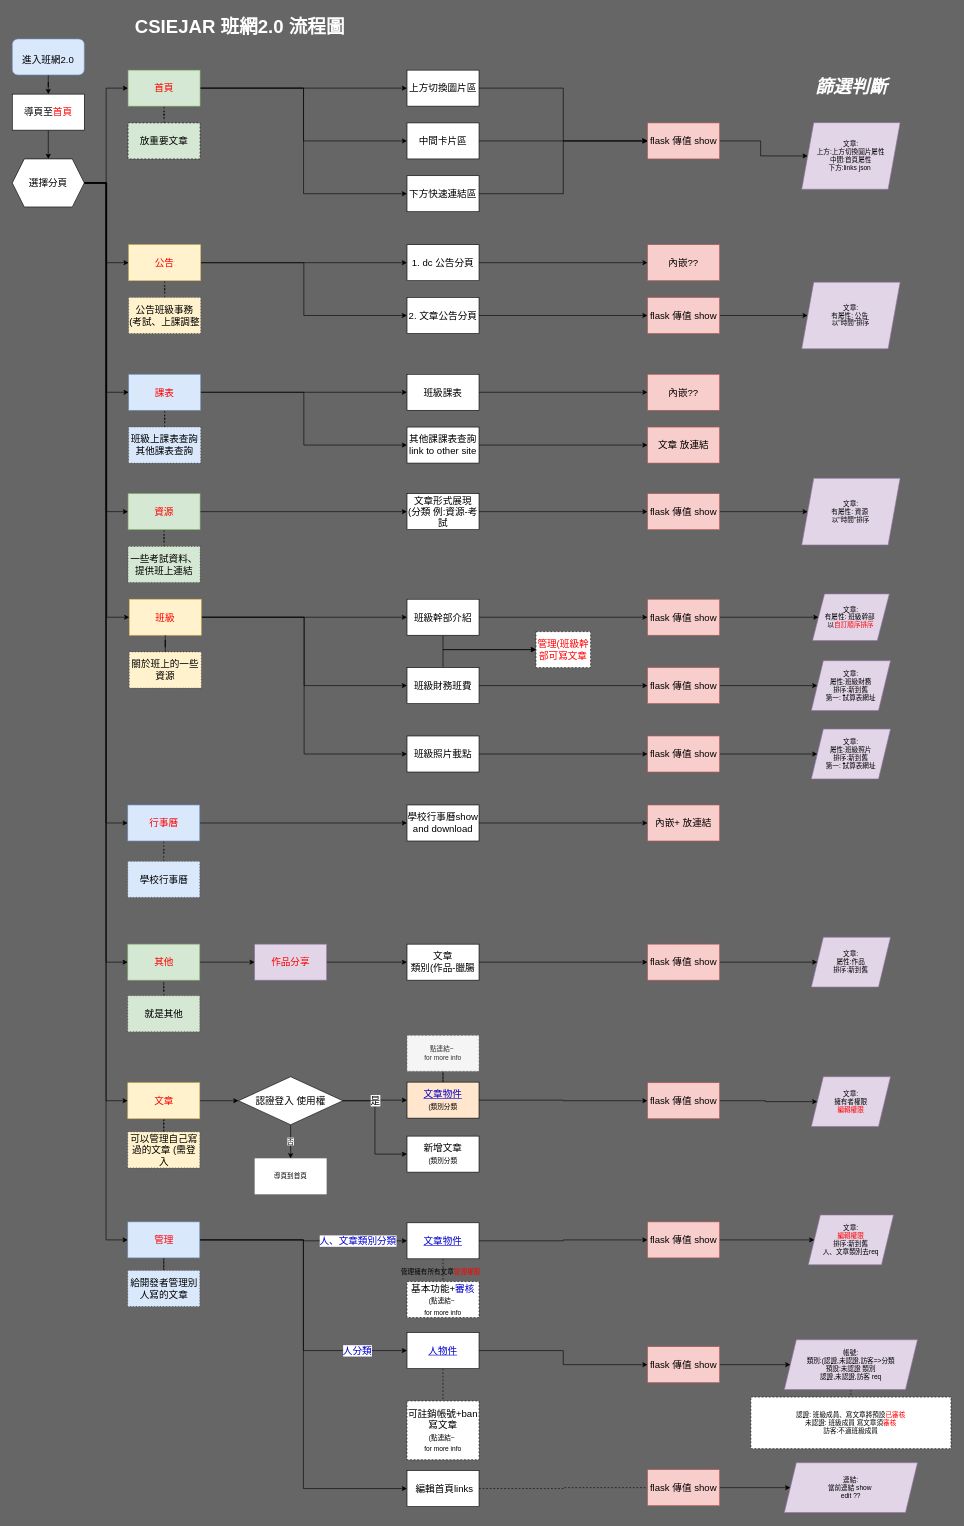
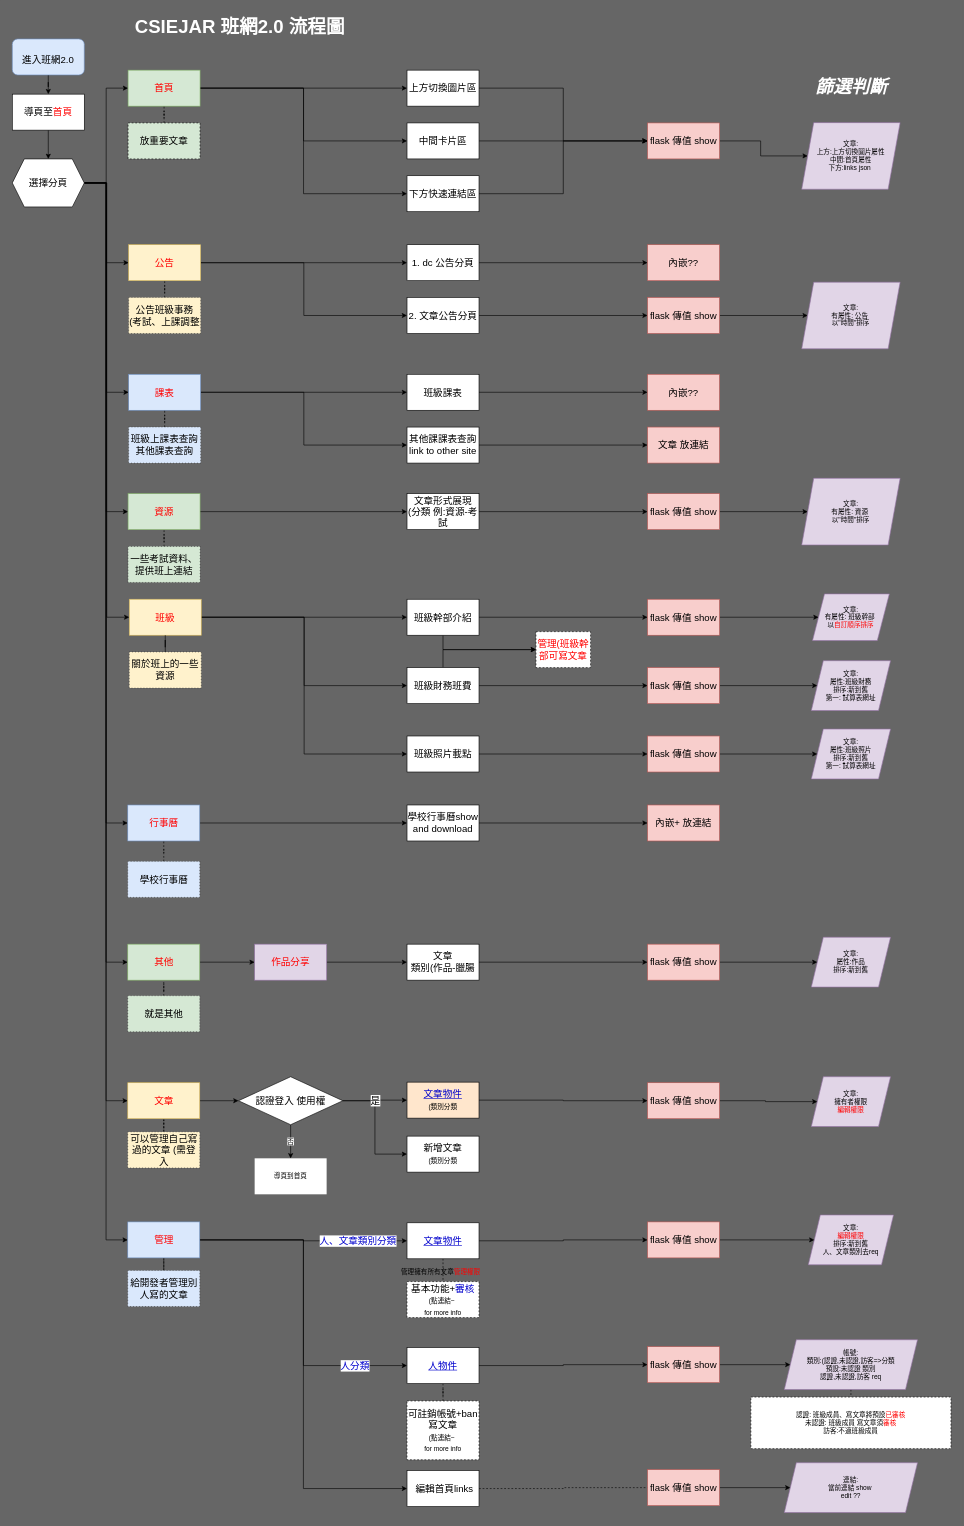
- <mxCell id="129" value="點連結~&amp;nbsp;&lt;br&gt;for more info" style="rounded=0;whiteSpace=wrap;html=1;fontSize=11;strokeColor=#666666;strokeWidth=1;fillColor=#f5f5f5;fontColor=#333333;dashed=1;" parent="1" vertex="1"><mxGeometry x="678" y="1725" width="120" height="60" as="geometry" /></mxCell>
- <mxCell id="92" style="edgeStyle=orthogonalEdgeStyle;rounded=0;orthogonalLoop=1;jettySize=auto;html=1;fontSize=11;fontColor=#000000;endArrow=none;endFill=0;strokeColor=default;dashed=1;" parent="1" source="94" target="129" edge="1"><mxGeometry relative="1" as="geometry" /></mxCell>
- <mxCell id="101" value="人物件" style="rounded=0;whiteSpace=wrap;html=1;fontSize=16;fontColor=#0000CC;strokeColor=#000000;strokeWidth=1;fontStyle=4" parent="1" vertex="1"><mxGeometry x="678" y="2220.5" width="120" height="60" as="geometry" /></mxCell>
+ <mxCell id="101" value="人物件" style="rounded=0;whiteSpace=wrap;html=1;fontSize=16;fontColor=#0000CC;strokeColor=#000000;strokeWidth=1;fontStyle=4" parent="1" vertex="1"><mxGeometry x="678" y="2245.5" width="120" height="60" as="geometry" /></mxCell>
